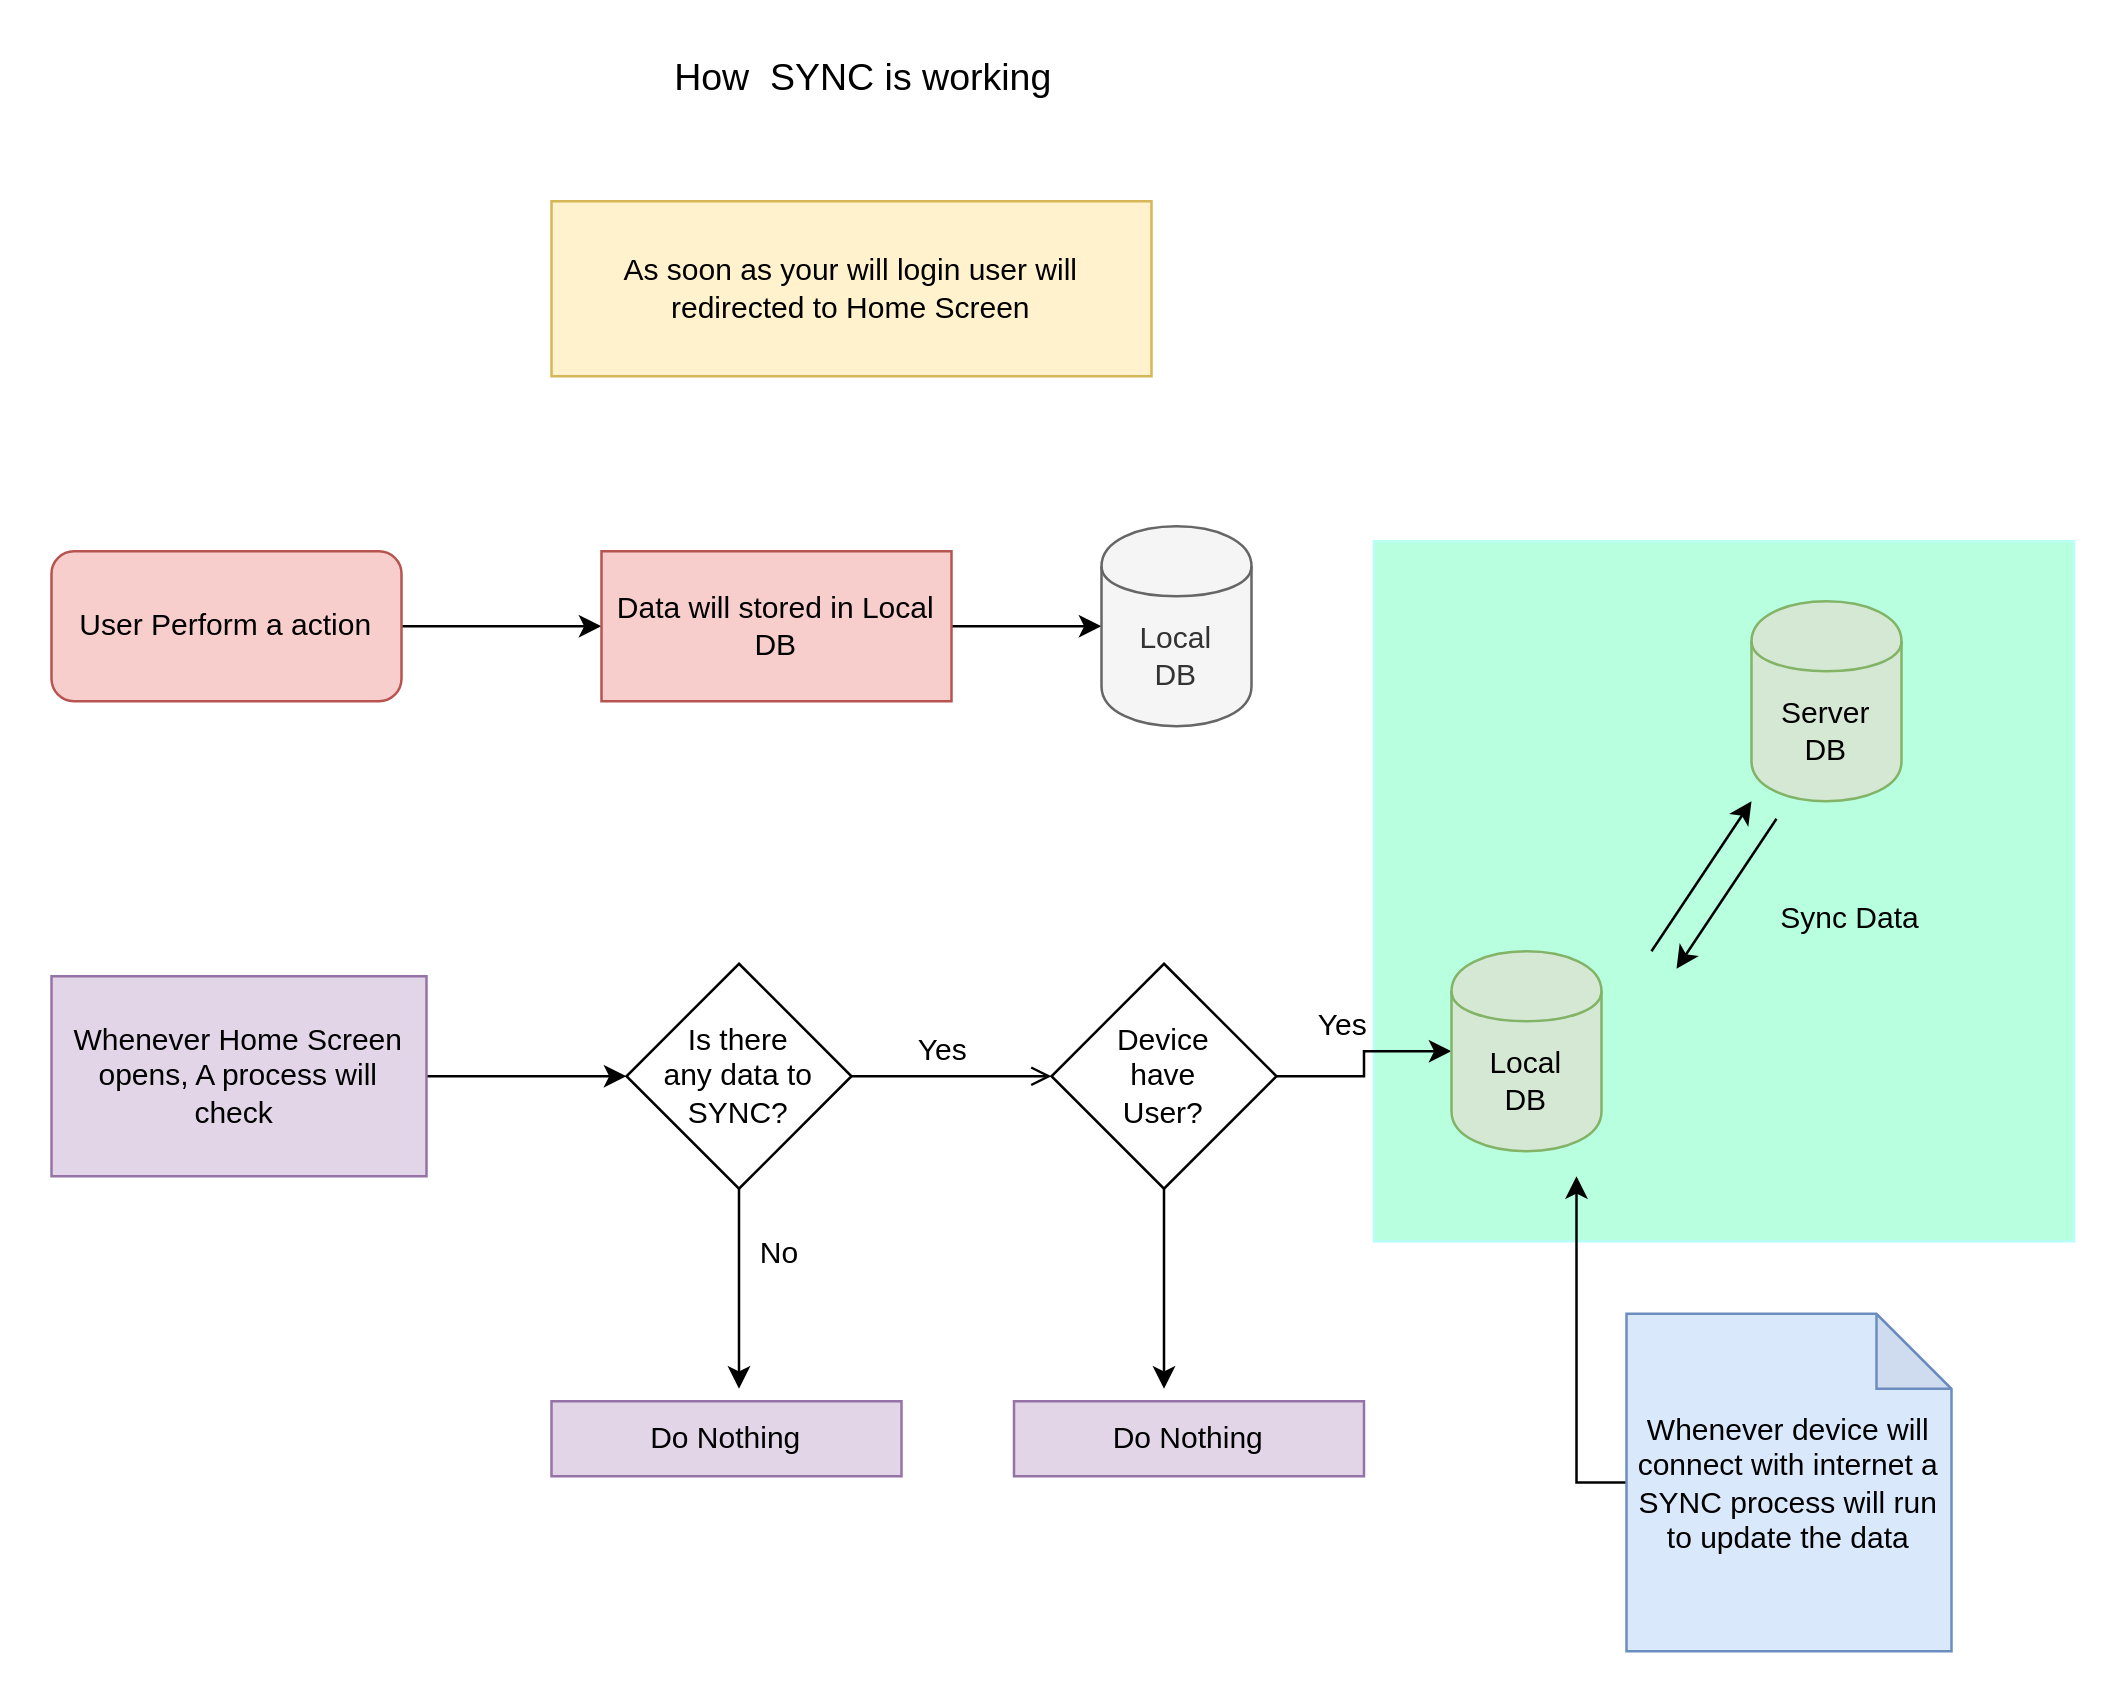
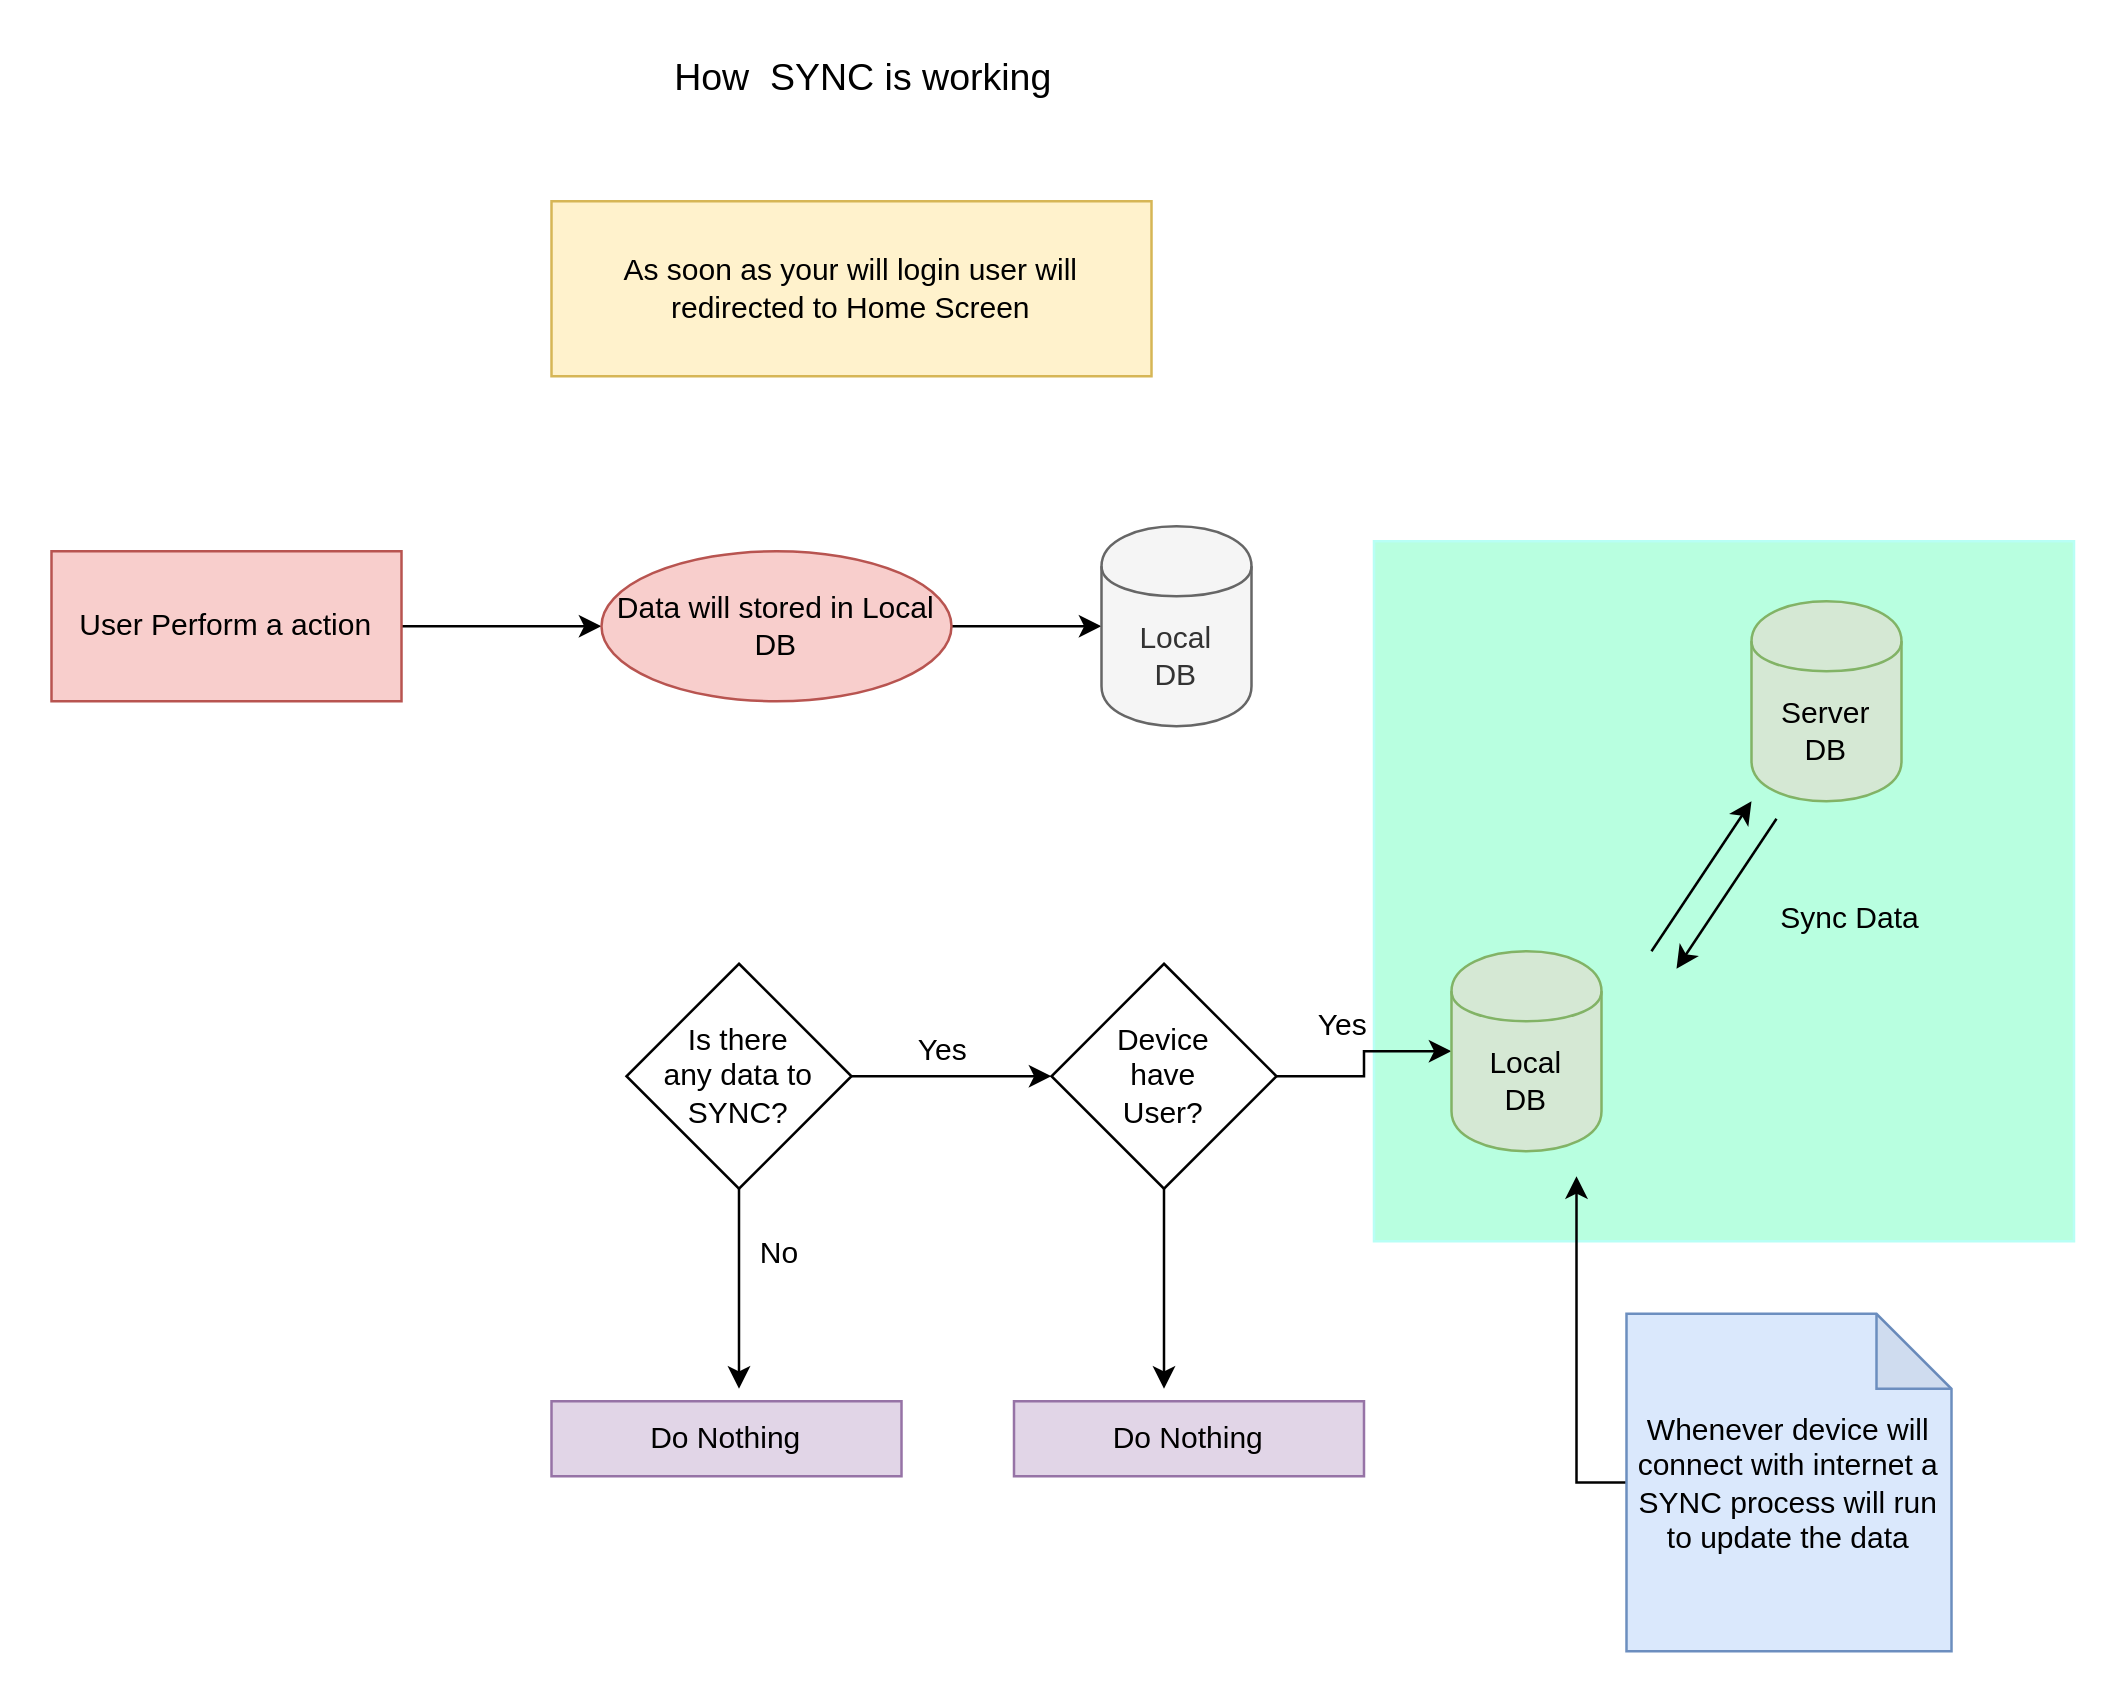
- <mxCell id="6" value="User Perform a action" style="whiteSpace=wrap;html=1;fillColor=#f8cecc;strokeColor=#b85450;rounded=1;" vertex="1" parent="1"><mxGeometry x="20" y="220" width="140" height="60" as="geometry" /></mxCell>
+ <mxCell id="6" value="User Perform a action" style="rounded=0;whiteSpace=wrap;html=1;fillColor=#f8cecc;strokeColor=#b85450;" vertex="1" parent="1"><mxGeometry x="20" y="220" width="140" height="60" as="geometry" /></mxCell>
- <mxCell id="8" value="Data will stored in Local DB" style="rounded=0;whiteSpace=wrap;html=1;fillColor=#f8cecc;strokeColor=#b85450;" vertex="1" parent="1"><mxGeometry x="240" y="220" width="140" height="60" as="geometry" /></mxCell>
+ <mxCell id="8" value="Data will stored in Local DB" style="ellipse;whiteSpace=wrap;html=1;fillColor=#f8cecc;strokeColor=#b85450;" vertex="1" parent="1"><mxGeometry x="240" y="220" width="140" height="60" as="geometry" /></mxCell>
- <mxCell id="10" value="Whenever Home Screen opens, A process will check&amp;nbsp;" style="rounded=0;whiteSpace=wrap;html=1;fillColor=#e1d5e7;strokeColor=#9673a6;" vertex="1" parent="1"><mxGeometry x="20" y="390" width="150" height="80" as="geometry" /></mxCell>
- <mxCell id="9" value="" style="edgeStyle=orthogonalEdgeStyle;rounded=0;orthogonalLoop=1;jettySize=auto;html=1;" edge="1" parent="1" source="10" target="14"><mxGeometry relative="1" as="geometry" /></mxCell>
- <mxCell id="11" value="" style="edgeStyle=orthogonalEdgeStyle;rounded=0;orthogonalLoop=1;jettySize=auto;html=1;endArrow=open;" edge="1" parent="1" source="14" target="15"><mxGeometry relative="1" as="geometry" /></mxCell>
+ <mxCell id="11" value="" style="edgeStyle=orthogonalEdgeStyle;rounded=0;orthogonalLoop=1;jettySize=auto;html=1;" edge="1" parent="1" source="14" target="15"><mxGeometry relative="1" as="geometry" /></mxCell>
